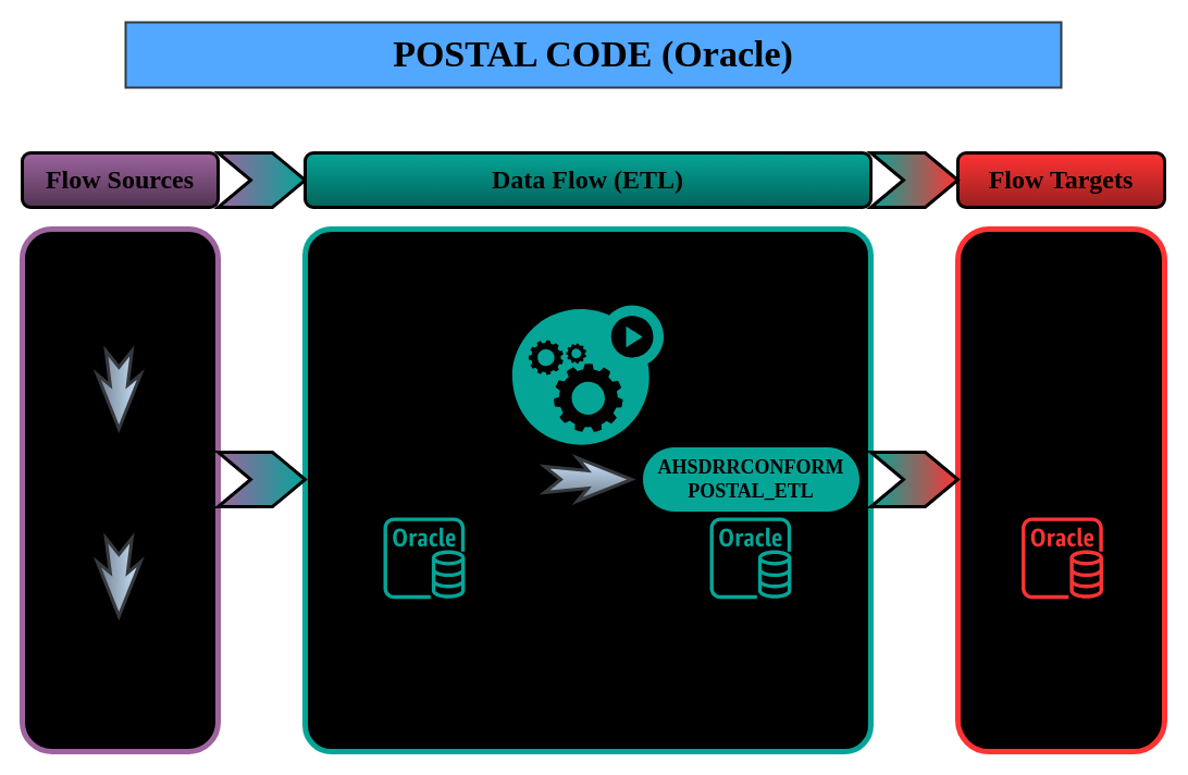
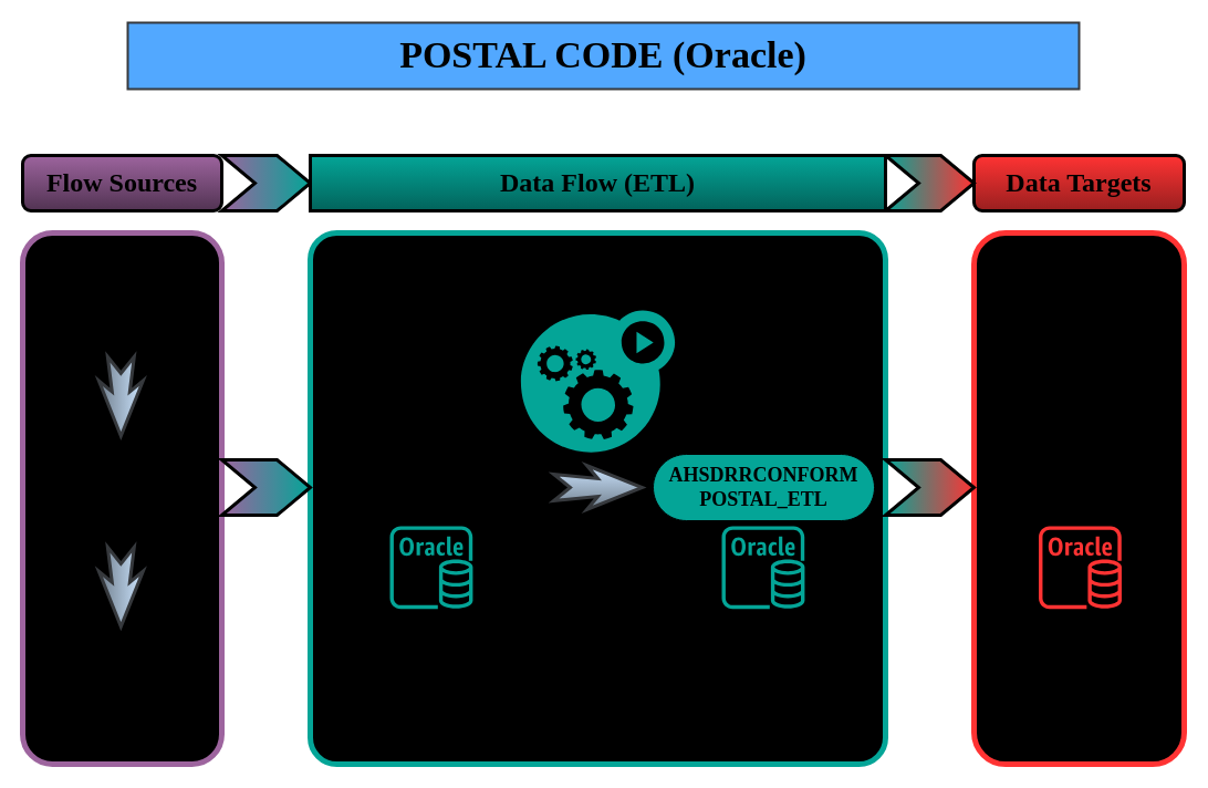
- <mxCell id="21" value="&lt;font style=&quot;font-size: 24px;&quot;&gt;Data Flow (ETL)&lt;/font&gt;" style="rounded=1;whiteSpace=wrap;html=1;fontSize=17;fontStyle=1;strokeWidth=3;fontFamily=Tahoma;fillColor=#04A597;strokeColor=#000000;fontColor=#000000;gradientColor=#02635B;container=0;" vertex="1" parent="17"><mxGeometry x="260" width="520" height="50" as="geometry" /></mxCell>
+ <mxCell id="21" value="&lt;font style=&quot;font-size: 24px;&quot;&gt;Data Flow (ETL)&lt;/font&gt;" style="whiteSpace=wrap;html=1;fontSize=17;fontStyle=1;strokeWidth=3;fontFamily=Tahoma;fillColor=#04A597;strokeColor=#000000;fontColor=#000000;gradientColor=#02635B;container=0;rounded=0;" vertex="1" parent="17"><mxGeometry x="260" width="520" height="50" as="geometry" /></mxCell>
- <mxCell id="19" value="&lt;font face=&quot;Tahoma&quot; style=&quot;font-size: 24px;&quot;&gt;Flow Targets&lt;/font&gt;" style="rounded=1;whiteSpace=wrap;html=1;fontSize=17;fontStyle=1;strokeWidth=3;fillColor=#FF3333;strokeColor=#000000;gradientColor=#991F1F;container=0;" vertex="1" parent="17"><mxGeometry x="860" width="190" height="50" as="geometry" /></mxCell>
+ <mxCell id="19" value="&lt;font face=&quot;Tahoma&quot; style=&quot;font-size: 24px;&quot;&gt;Data Targets&lt;/font&gt;" style="rounded=1;whiteSpace=wrap;html=1;fontSize=17;fontStyle=1;strokeWidth=3;fillColor=#FF3333;strokeColor=#000000;gradientColor=#991F1F;container=0;" vertex="1" parent="17"><mxGeometry x="860" width="190" height="50" as="geometry" /></mxCell>
